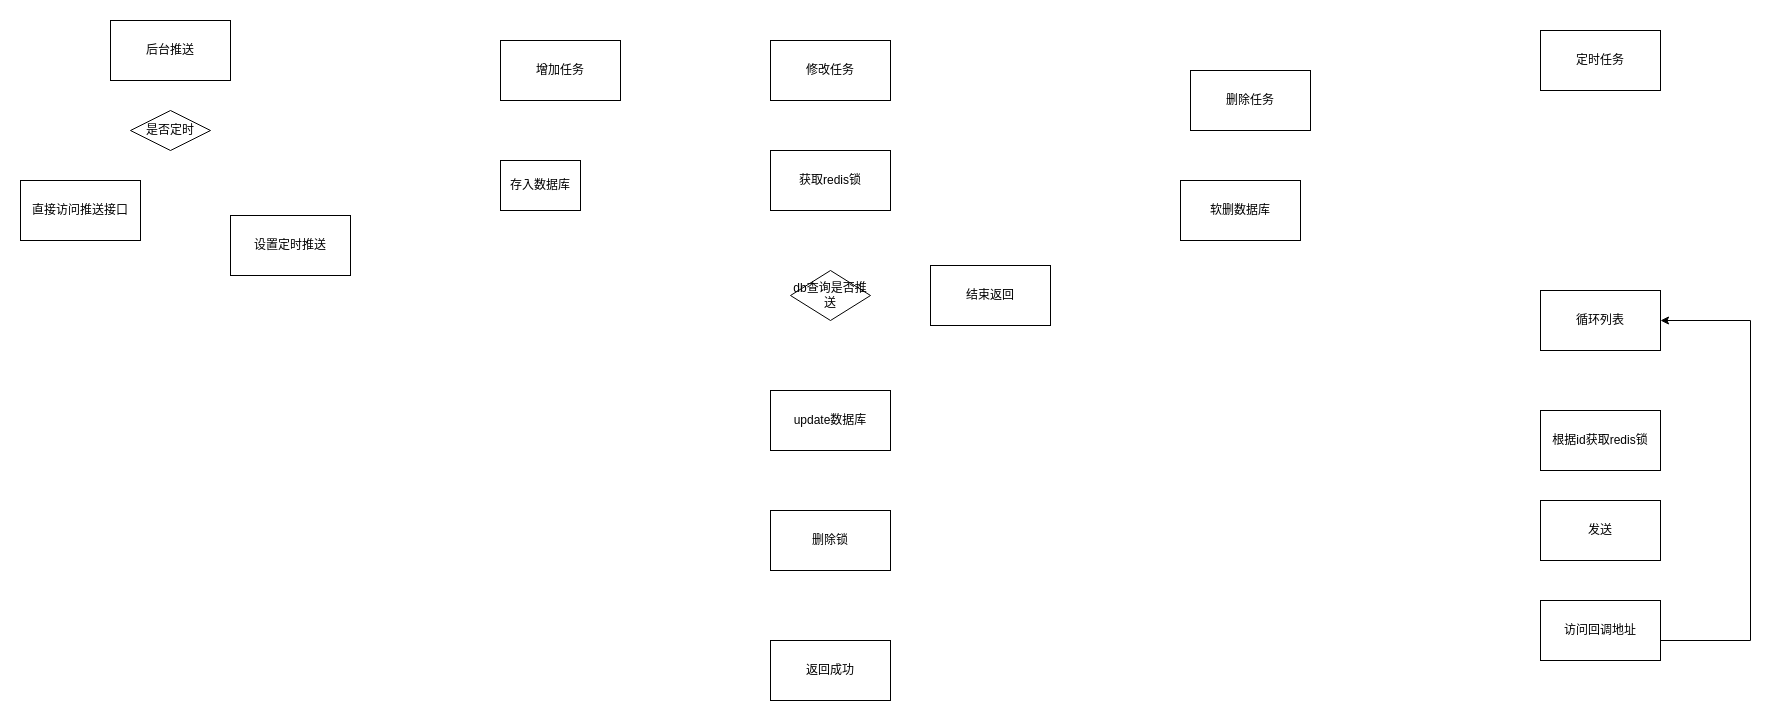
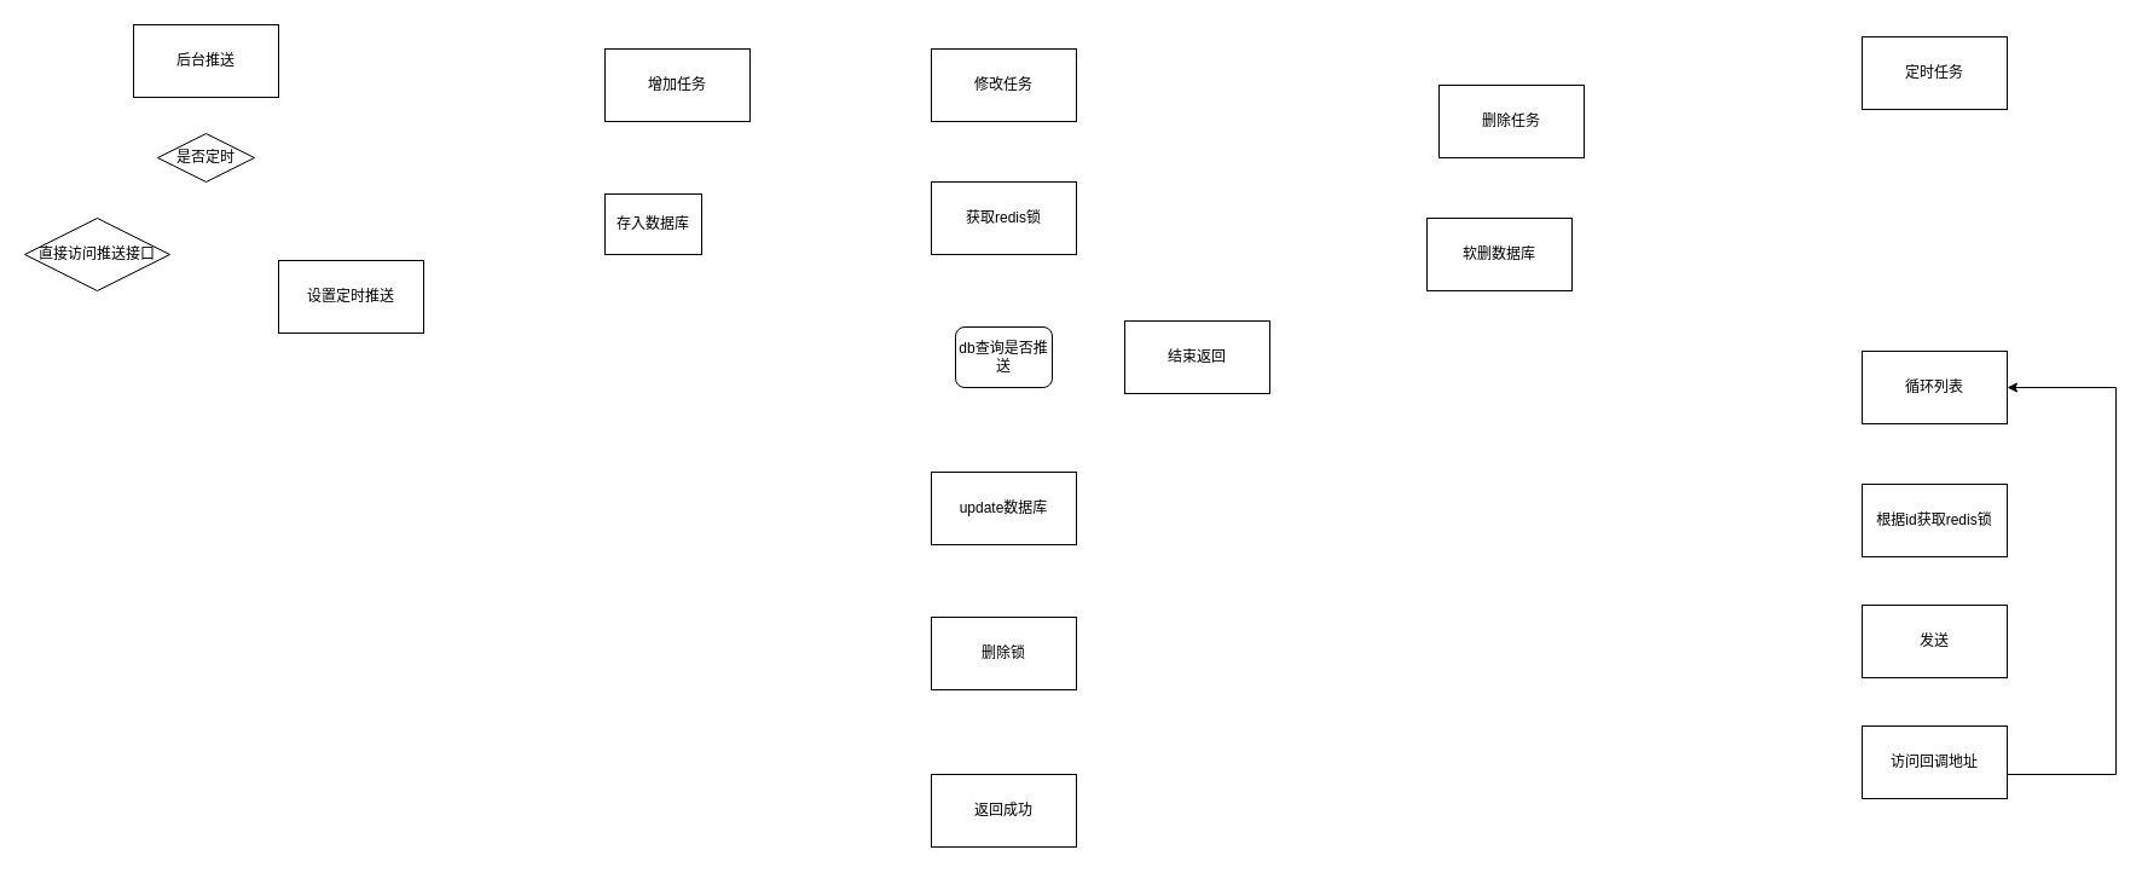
- <mxCell id="22" value="直接访问推送接口" style="rounded=0;whiteSpace=wrap;html=1;" vertex="1" parent="1"><mxGeometry x="20" y="180" width="120" height="60" as="geometry" /></mxCell>
+ <mxCell id="22" value="直接访问推送接口" style="rhombus;whiteSpace=wrap;html=1;" vertex="1" parent="1"><mxGeometry x="20" y="180" width="120" height="60" as="geometry" /></mxCell>
- <mxCell id="18" value="db查询是否推送" style="rhombus;whiteSpace=wrap;html=1;" vertex="1" parent="1"><mxGeometry x="790" y="270" width="80" height="50" as="geometry" /></mxCell>
+ <mxCell id="18" value="db查询是否推送" style="whiteSpace=wrap;html=1;rounded=1;" vertex="1" parent="1"><mxGeometry x="790" y="270" width="80" height="50" as="geometry" /></mxCell>
- <mxCell id="13" value="根据id获取redis锁" style="rounded=0;whiteSpace=wrap;html=1;" vertex="1" parent="1"><mxGeometry x="1540" y="410" width="120" height="60" as="geometry" /></mxCell>
+ <mxCell id="13" value="根据id获取redis锁" style="rounded=0;whiteSpace=wrap;html=1;" vertex="1" parent="1"><mxGeometry x="1540" y="400" width="120" height="60" as="geometry" /></mxCell>
